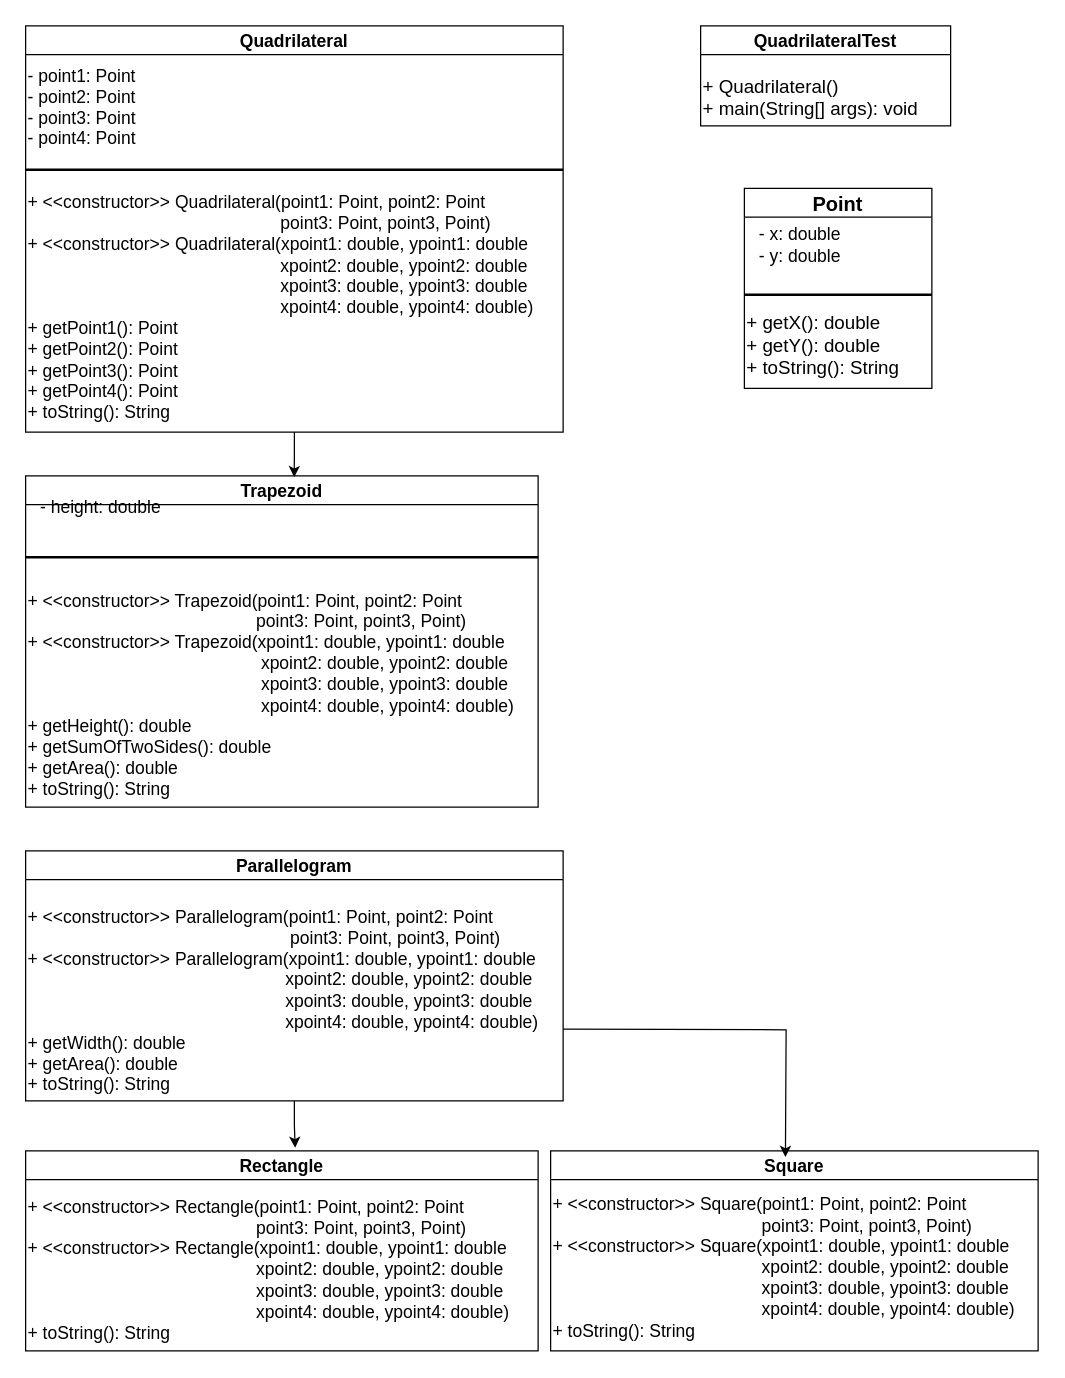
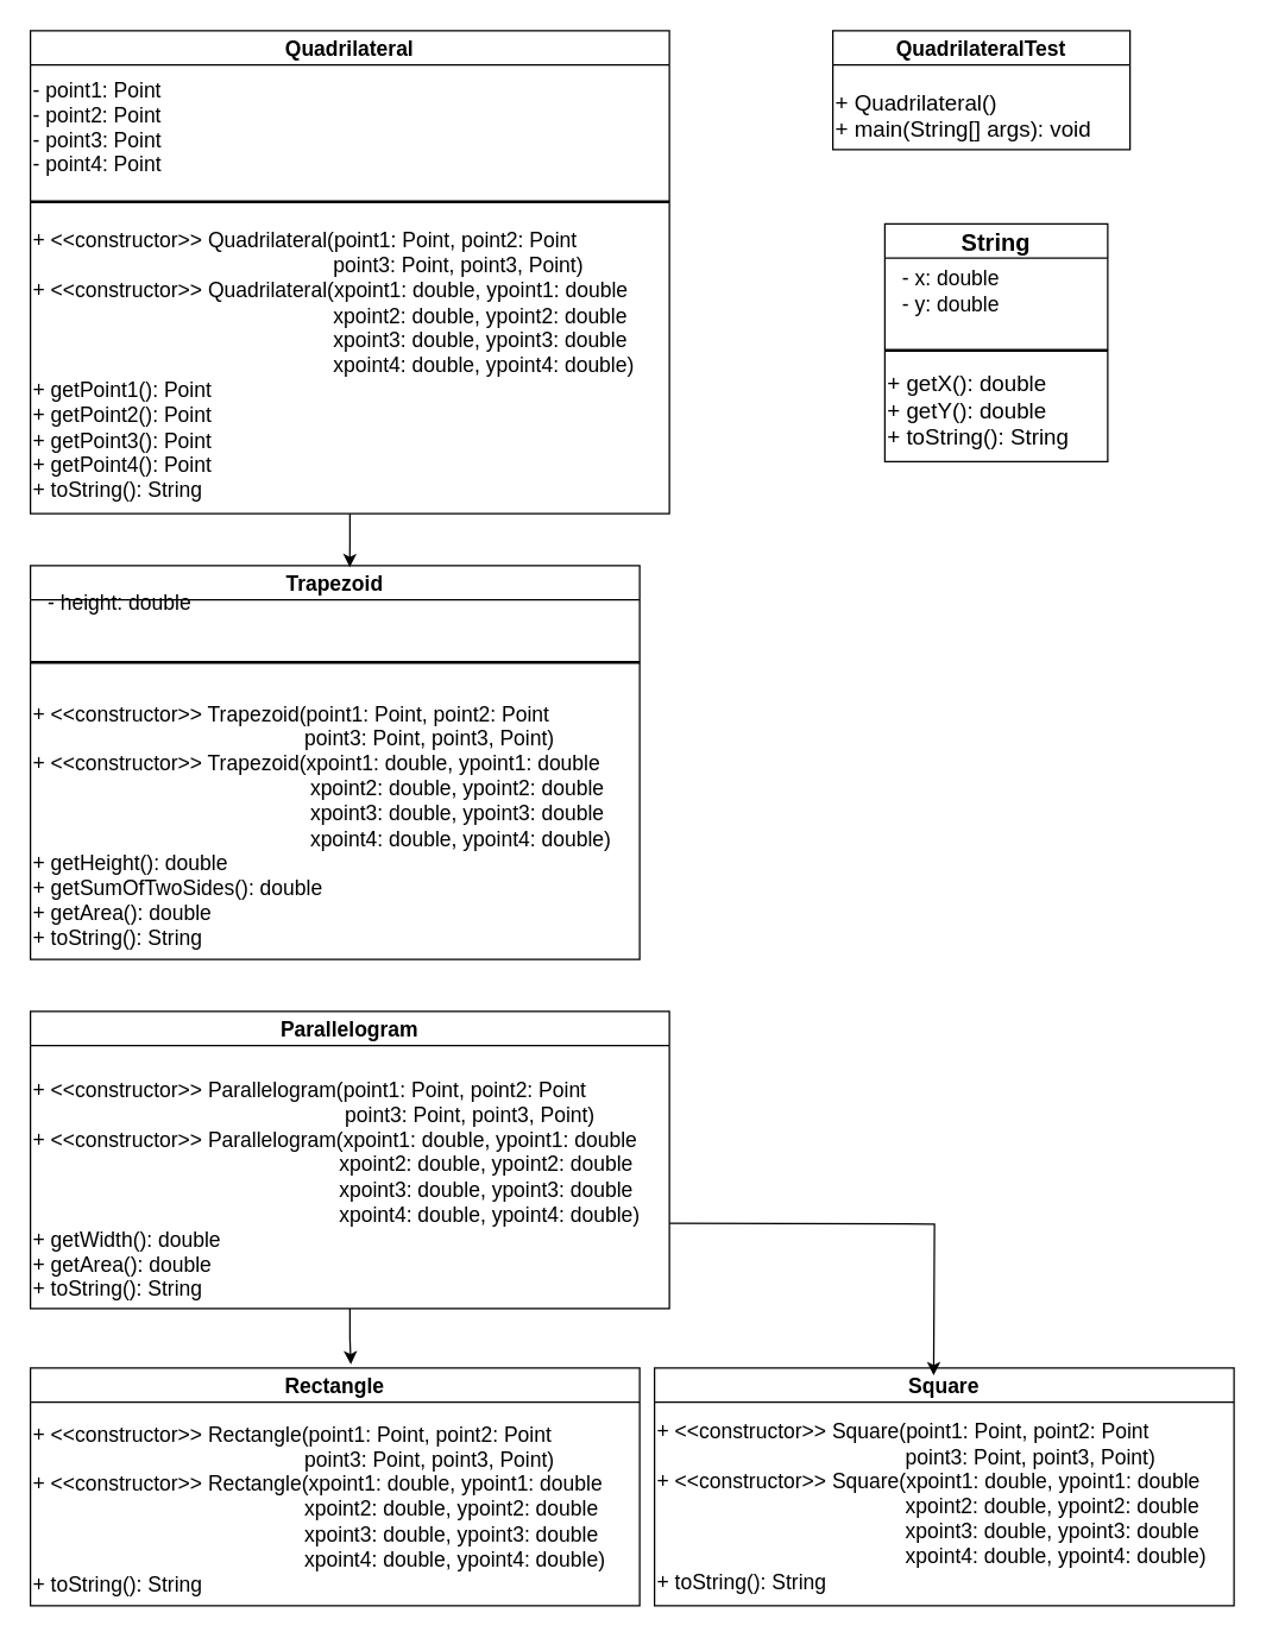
- <mxCell id="4" value="Point" style="swimlane;fontSize=16;startSize=23;" parent="1" vertex="1"><mxGeometry x="595" y="150" width="150" height="160" as="geometry" /></mxCell>
+ <mxCell id="4" value="String" style="swimlane;fontSize=16;startSize=23;" parent="1" vertex="1"><mxGeometry x="595" y="150" width="150" height="160" as="geometry" /></mxCell>
